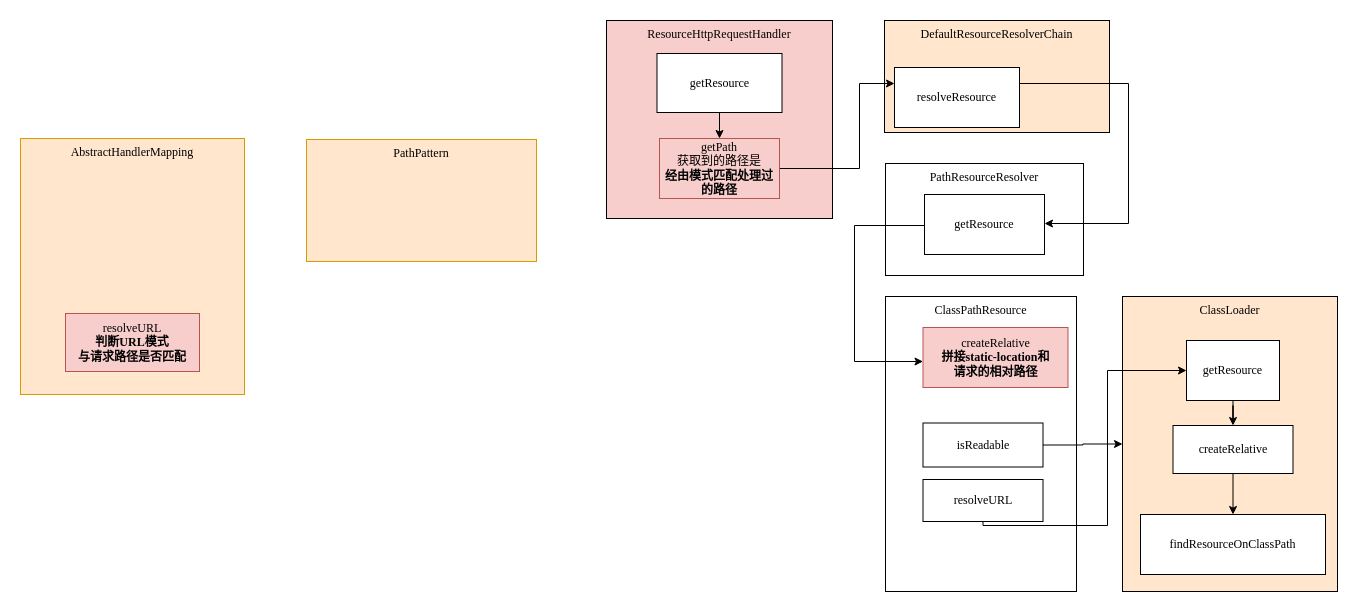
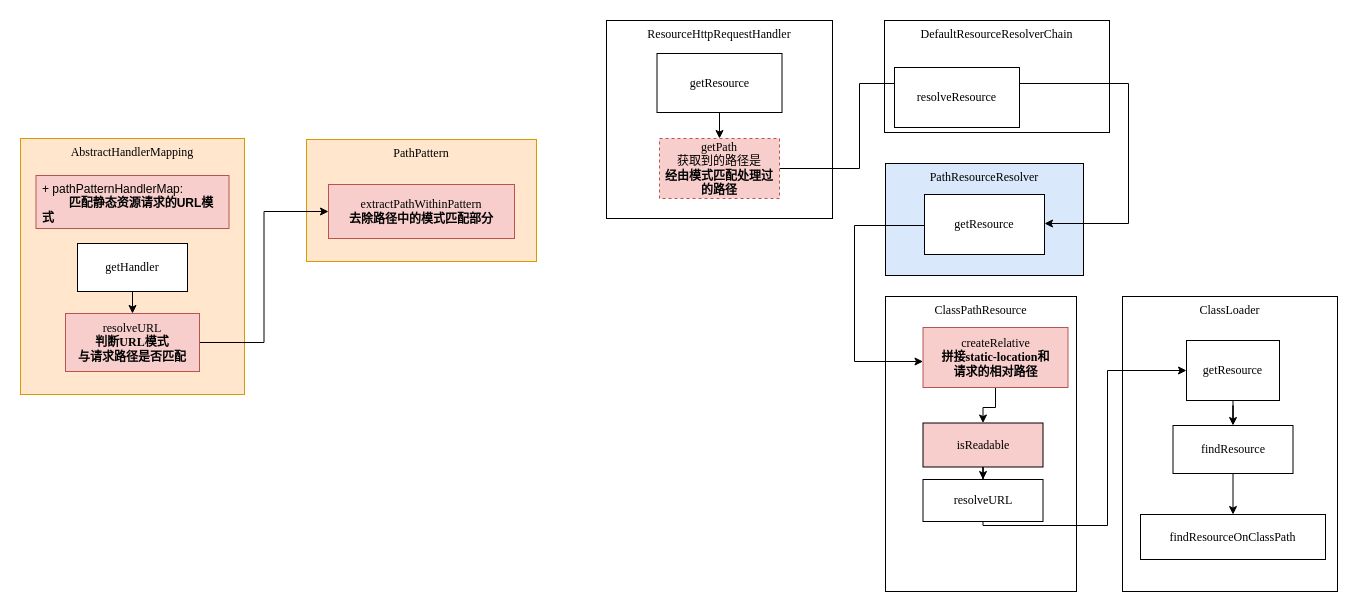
- <mxCell id="5" value="DefaultResourceResolverChain" style="rounded=0;whiteSpace=wrap;html=1;fontFamily=MesloLGS NF;verticalAlign=top;fillColor=#ffe6cc;" vertex="1" parent="1"><mxGeometry x="884" y="20" width="225" height="112" as="geometry" /></mxCell>
+ <mxCell id="5" value="DefaultResourceResolverChain" style="rounded=0;whiteSpace=wrap;html=1;fontFamily=MesloLGS NF;verticalAlign=top;" vertex="1" parent="1"><mxGeometry x="884" y="20" width="225" height="112" as="geometry" /></mxCell>
- <mxCell id="16" style="edgeStyle=orthogonalEdgeStyle;rounded=0;orthogonalLoop=1;jettySize=auto;html=1;exitX=1;exitY=0.5;exitDx=0;exitDy=0;" edge="1" parent="1" source="24" target="7"><mxGeometry relative="1" as="geometry"><Array as="points"><mxPoint x="859" y="168" /><mxPoint x="859" y="83" /></Array></mxGeometry></mxCell>
+ <mxCell id="16" style="edgeStyle=orthogonalEdgeStyle;rounded=0;orthogonalLoop=1;jettySize=auto;html=1;exitX=1;exitY=0.5;exitDx=0;exitDy=0;endArrow=none;" edge="1" parent="1" source="24" target="7"><mxGeometry relative="1" as="geometry"><Array as="points"><mxPoint x="859" y="168" /><mxPoint x="859" y="83" /></Array></mxGeometry></mxCell>
- <mxCell id="15" value="ResourceHttpRequestHandler" style="rounded=0;whiteSpace=wrap;html=1;fontFamily=MesloLGS NF;verticalAlign=top;fillColor=#f8cecc;" vertex="1" parent="1"><mxGeometry x="606" y="20" width="226" height="198" as="geometry" /></mxCell>
+ <mxCell id="15" value="ResourceHttpRequestHandler" style="rounded=0;whiteSpace=wrap;html=1;fontFamily=MesloLGS NF;verticalAlign=top;" vertex="1" parent="1"><mxGeometry x="606" y="20" width="226" height="198" as="geometry" /></mxCell>
- <mxCell id="24" value="getPath&lt;div&gt;获取到的路径是&lt;/div&gt;&lt;div&gt;&lt;b&gt;经由模式匹配处理过的路径&lt;/b&gt;&lt;/div&gt;" style="whiteSpace=wrap;html=1;fontFamily=MesloLGS NF;rounded=0;fillColor=#f8cecc;strokeColor=#b85450;" vertex="1" parent="1"><mxGeometry x="659" y="138" width="120" height="60" as="geometry" /></mxCell>
+ <mxCell id="24" value="getPath&lt;div&gt;获取到的路径是&lt;/div&gt;&lt;div&gt;&lt;b&gt;经由模式匹配处理过的路径&lt;/b&gt;&lt;/div&gt;" style="whiteSpace=wrap;html=1;fontFamily=MesloLGS NF;rounded=0;fillColor=#f8cecc;strokeColor=#b85450;dashed=1;" vertex="1" parent="1"><mxGeometry x="659" y="138" width="120" height="60" as="geometry" /></mxCell>
- <mxCell id="2" value="PathResourceResolver" style="rounded=0;whiteSpace=wrap;html=1;fontFamily=MesloLGS NF;verticalAlign=top;" vertex="1" parent="1"><mxGeometry x="885" y="163" width="198" height="112" as="geometry" /></mxCell>
+ <mxCell id="2" value="PathResourceResolver" style="rounded=0;whiteSpace=wrap;html=1;fontFamily=MesloLGS NF;verticalAlign=top;fillColor=#dae8fc;" vertex="1" parent="1"><mxGeometry x="885" y="163" width="198" height="112" as="geometry" /></mxCell>
+ <mxCell id="32" value="+ pathPatternHandlerMap:&amp;nbsp;&lt;div&gt;&lt;span style=&quot;white-space: pre;&quot;&gt;&#09;&lt;/span&gt;&lt;b&gt;匹配静态资源请求的URL模式&lt;/b&gt;&lt;/div&gt;" style="text;strokeColor=#b85450;fillColor=#f8cecc;align=left;verticalAlign=top;spacingLeft=4;spacingRight=4;overflow=hidden;rotatable=0;points=[[0,0.5],[1,0.5]];portConstraint=eastwest;whiteSpace=wrap;html=1;" vertex="1" parent="1"><mxGeometry x="35.5" y="175" width="193" height="53" as="geometry" /></mxCell>
+ <mxCell id="33" value="extractPathWithinPattern&lt;div&gt;&lt;b&gt;去除路径中的模式匹配部分&lt;/b&gt;&lt;/div&gt;" style="whiteSpace=wrap;html=1;fontFamily=MesloLGS NF;rounded=0;fillColor=#f8cecc;strokeColor=#b85450;" vertex="1" parent="1"><mxGeometry x="328" y="184" width="186" height="54" as="geometry" /></mxCell>
+ <mxCell id="29" value="getHandler" style="whiteSpace=wrap;html=1;fontFamily=MesloLGS NF;rounded=0;" vertex="1" parent="1"><mxGeometry x="77" y="243" width="110" height="48" as="geometry" /></mxCell>
+ <mxCell id="30" style="edgeStyle=orthogonalEdgeStyle;rounded=0;orthogonalLoop=1;jettySize=auto;html=1;entryX=0;entryY=0.5;entryDx=0;entryDy=0;" edge="1" parent="1" source="31" target="33"><mxGeometry relative="1" as="geometry" /></mxCell>
+ <mxCell id="28" value="" style="edgeStyle=orthogonalEdgeStyle;rounded=0;orthogonalLoop=1;jettySize=auto;html=1;" edge="1" parent="1" source="29" target="31"><mxGeometry relative="1" as="geometry" /></mxCell>
- <mxCell id="3" value="ClassLoader" style="rounded=0;whiteSpace=wrap;html=1;fontFamily=MesloLGS NF;verticalAlign=top;fillColor=#ffe6cc;" vertex="1" parent="1"><mxGeometry x="1122" y="296" width="215" height="295" as="geometry" /></mxCell>
+ <mxCell id="3" value="ClassLoader" style="rounded=0;whiteSpace=wrap;html=1;fontFamily=MesloLGS NF;verticalAlign=top;" vertex="1" parent="1"><mxGeometry x="1122" y="296" width="215" height="295" as="geometry" /></mxCell>
+ <mxCell id="9" value="" style="edgeStyle=orthogonalEdgeStyle;rounded=0;orthogonalLoop=1;jettySize=auto;html=1;" edge="1" parent="1" source="10" target="12"><mxGeometry relative="1" as="geometry" /></mxCell>
- <mxCell id="12" value="isReadable" style="whiteSpace=wrap;html=1;fontFamily=MesloLGS NF;rounded=0;" vertex="1" parent="1"><mxGeometry x="922.5" y="422.5" width="120" height="44" as="geometry" /></mxCell>
+ <mxCell id="12" value="isReadable" style="whiteSpace=wrap;html=1;fontFamily=MesloLGS NF;rounded=0;fillColor=#f8cecc;" vertex="1" parent="1"><mxGeometry x="922.5" y="422.5" width="120" height="44" as="geometry" /></mxCell>
- <mxCell id="11" value="" style="edgeStyle=orthogonalEdgeStyle;rounded=0;orthogonalLoop=1;jettySize=auto;html=1;" edge="1" parent="1" source="12" target="3"><mxGeometry relative="1" as="geometry" /></mxCell>
+ <mxCell id="11" value="" style="edgeStyle=orthogonalEdgeStyle;rounded=0;orthogonalLoop=1;jettySize=auto;html=1;" edge="1" parent="1" source="12" target="14"><mxGeometry relative="1" as="geometry" /></mxCell>
- <mxCell id="22" value="createRelative" style="whiteSpace=wrap;html=1;fontFamily=MesloLGS NF;rounded=0;" vertex="1" parent="1"><mxGeometry x="1172.5" y="425" width="120" height="48" as="geometry" /></mxCell>
+ <mxCell id="22" value="findResource" style="whiteSpace=wrap;html=1;fontFamily=MesloLGS NF;rounded=0;" vertex="1" parent="1"><mxGeometry x="1172.5" y="425" width="120" height="48" as="geometry" /></mxCell>
- <mxCell id="23" value="findResourceOnClassPath" style="whiteSpace=wrap;html=1;fontFamily=MesloLGS NF;rounded=0;" vertex="1" parent="1"><mxGeometry x="1140" y="514" width="185" height="60" as="geometry" /></mxCell>
+ <mxCell id="23" value="findResourceOnClassPath" style="whiteSpace=wrap;html=1;fontFamily=MesloLGS NF;rounded=0;" vertex="1" parent="1"><mxGeometry x="1140" y="514" width="185" height="45" as="geometry" /></mxCell>
